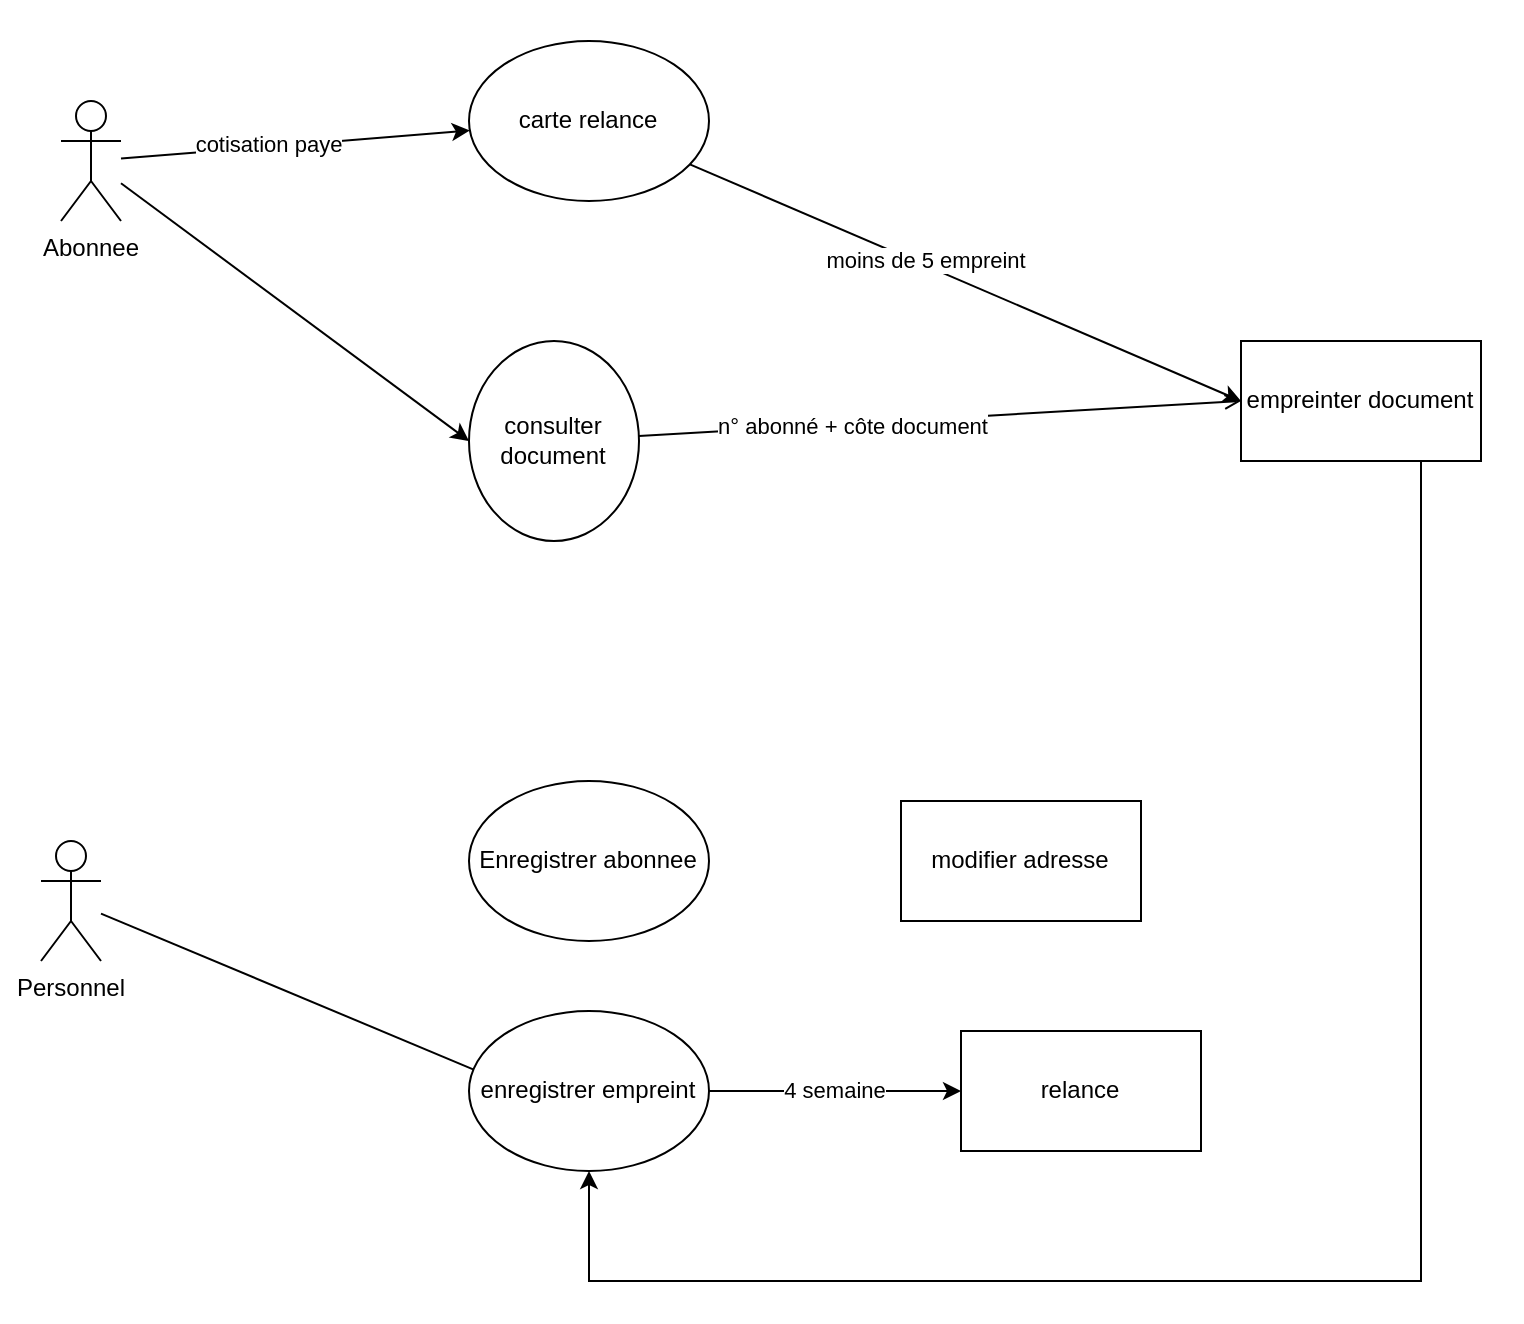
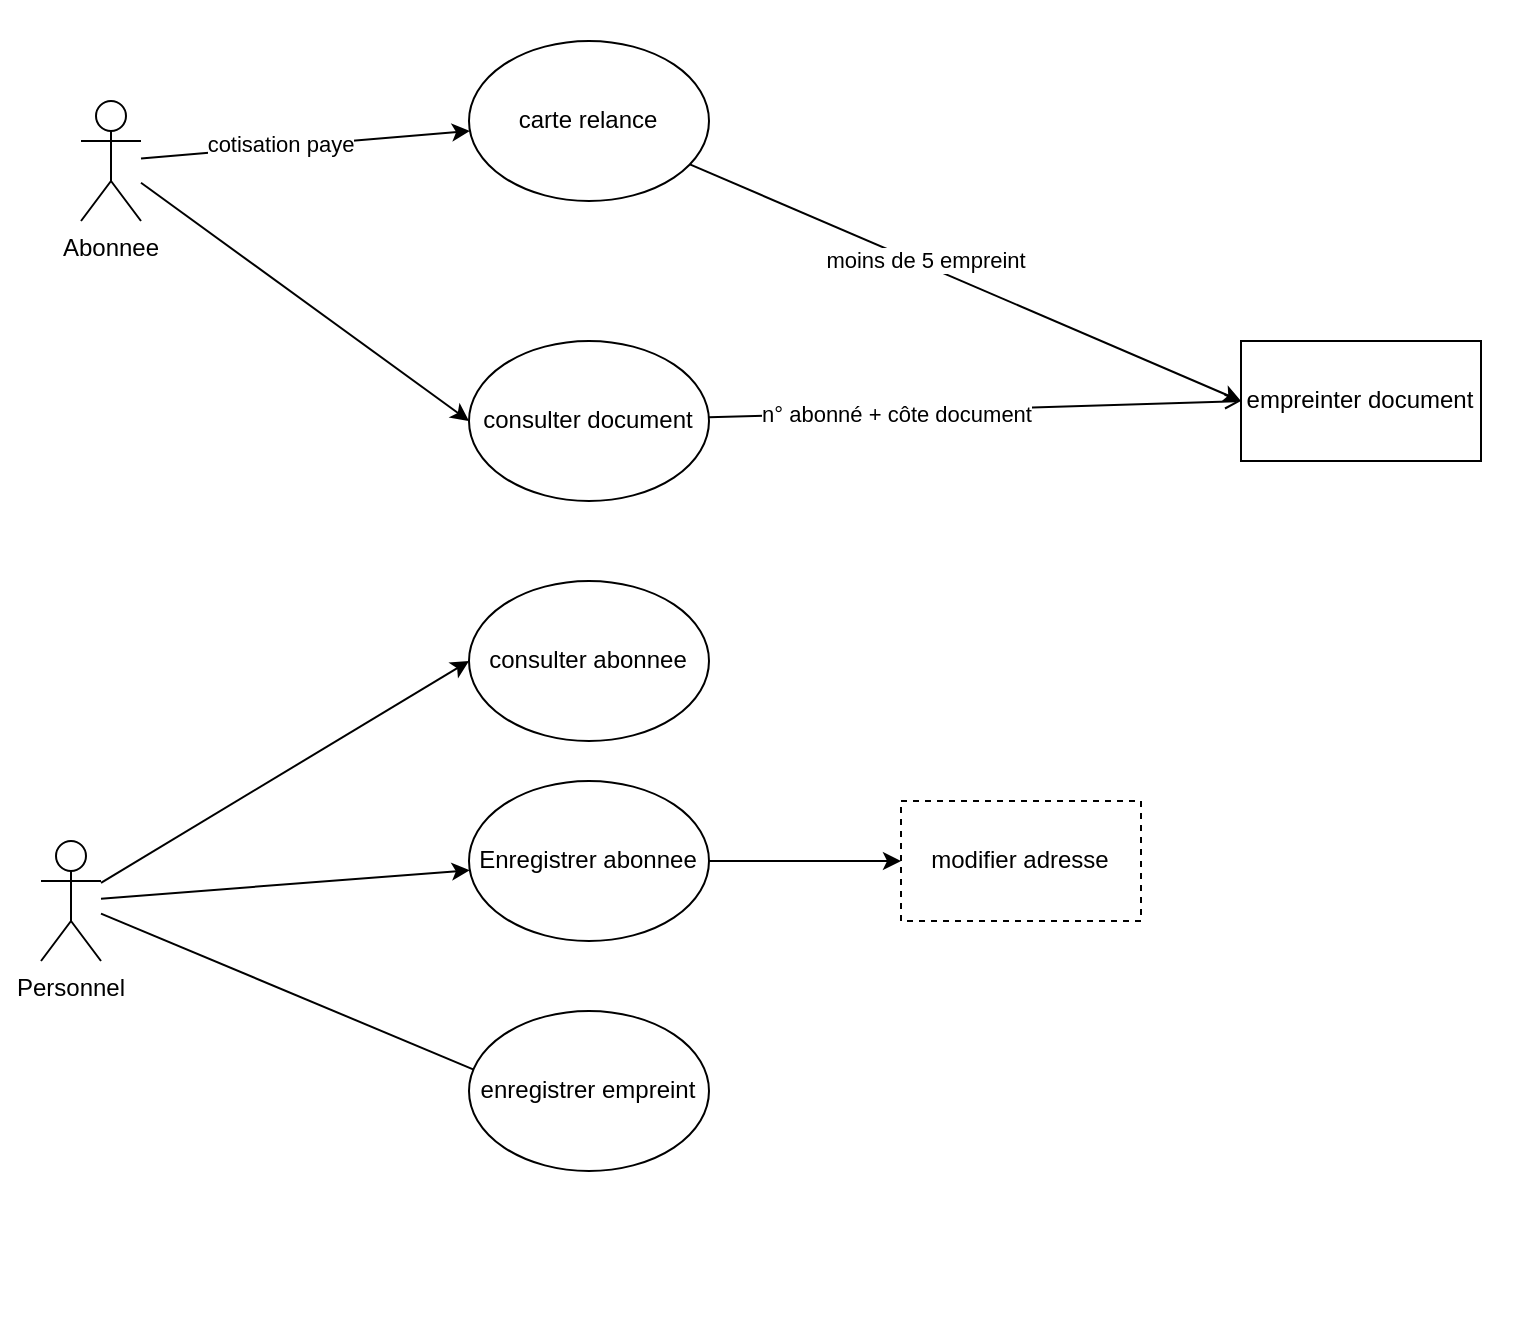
- <mxCell id="5" value="&lt;div&gt;Abonnee&lt;/div&gt;" style="shape=umlActor;verticalLabelPosition=bottom;verticalAlign=top;html=1;outlineConnect=0;" vertex="1" parent="1"><mxGeometry x="30" y="50" width="30" height="60" as="geometry" /></mxCell>
+ <mxCell id="5" value="&lt;div&gt;Abonnee&lt;/div&gt;" style="shape=umlActor;verticalLabelPosition=bottom;verticalAlign=top;html=1;outlineConnect=0;" vertex="1" parent="1"><mxGeometry x="40" y="50" width="30" height="60" as="geometry" /></mxCell>
- <mxCell id="14" value="&lt;div&gt;consulter document&lt;/div&gt;" style="ellipse;whiteSpace=wrap;html=1;" vertex="1" parent="1"><mxGeometry x="234" y="170" width="85" height="100" as="geometry" /></mxCell>
+ <mxCell id="14" value="&lt;div&gt;consulter document&lt;/div&gt;" style="ellipse;whiteSpace=wrap;html=1;" vertex="1" parent="1"><mxGeometry x="234" y="170" width="120" height="80" as="geometry" /></mxCell>
+ <mxCell id="18" value="consulter abonnee" style="ellipse;whiteSpace=wrap;html=1;" vertex="1" parent="1"><mxGeometry x="234" y="290" width="120" height="80" as="geometry" /></mxCell>
+ <mxCell id="8" style="edgeStyle=none;rounded=0;orthogonalLoop=1;jettySize=auto;html=1;entryX=0;entryY=0.5;entryDx=0;entryDy=0;" edge="1" parent="1" source="9" target="18"><mxGeometry relative="1" as="geometry" /></mxCell>
+ <mxCell id="10" value="" style="edgeStyle=none;rounded=0;orthogonalLoop=1;jettySize=auto;html=1;" edge="1" parent="1" source="11" target="24"><mxGeometry relative="1" as="geometry" /></mxCell>
- <mxCell id="24" value="modifier adresse" style="whiteSpace=wrap;html=1;" vertex="1" parent="1"><mxGeometry x="450" y="400" width="120" height="60" as="geometry" /></mxCell>
+ <mxCell id="24" value="modifier adresse" style="whiteSpace=wrap;html=1;dashed=1;" vertex="1" parent="1"><mxGeometry x="450" y="400" width="120" height="60" as="geometry" /></mxCell>
+ <mxCell id="6" style="edgeStyle=none;rounded=0;orthogonalLoop=1;jettySize=auto;html=1;" edge="1" parent="1" source="9" target="11"><mxGeometry relative="1" as="geometry" /></mxCell>
- <mxCell id="15" value="4 semaine" style="edgeStyle=none;rounded=0;orthogonalLoop=1;jettySize=auto;html=1;entryX=0;entryY=0.5;entryDx=0;entryDy=0;" edge="1" parent="1" source="16" target="17"><mxGeometry relative="1" as="geometry" /></mxCell>
- <mxCell id="17" value="relance" style="rounded=0;whiteSpace=wrap;html=1;" vertex="1" parent="1"><mxGeometry x="480" y="515" width="120" height="60" as="geometry" /></mxCell>
- <mxCell id="22" style="edgeStyle=orthogonalEdgeStyle;rounded=0;orthogonalLoop=1;jettySize=auto;html=1;entryX=0.5;entryY=1;entryDx=0;entryDy=0;" edge="1" parent="1" source="23" target="16"><mxGeometry relative="1" as="geometry"><mxPoint x="680" y="690" as="targetPoint" /><Array as="points"><mxPoint x="710" y="640" /><mxPoint x="294" y="640" /></Array></mxGeometry></mxCell>
